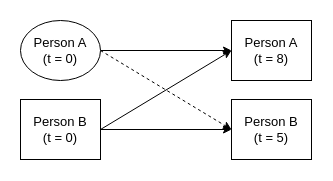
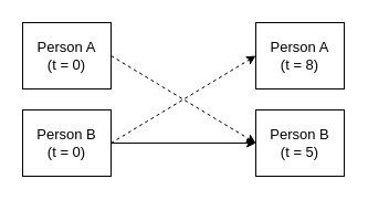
- <mxCell id="4" value="Person A&lt;br style=&quot;font-size: 13px&quot;&gt;(t = 0)" style="ellipse;whiteSpace=wrap;html=1;strokeWidth=1;fontSize=13;" parent="1" vertex="1"><mxGeometry x="20" y="20" width="80" height="60" as="geometry" /></mxCell>
+ <mxCell id="4" value="Person A&lt;br style=&quot;font-size: 13px&quot;&gt;(t = 0)" style="rounded=0;whiteSpace=wrap;html=1;strokeWidth=1;fontSize=13;" parent="1" vertex="1"><mxGeometry x="20" y="20" width="80" height="60" as="geometry" /></mxCell>
- <mxCell id="2" style="edgeStyle=orthogonalEdgeStyle;rounded=0;orthogonalLoop=1;jettySize=auto;html=1;strokeWidth=1;fontSize=13;" parent="1" source="4" target="8" edge="1"><mxGeometry relative="1" as="geometry" /></mxCell>
- <mxCell id="6" style="edgeStyle=none;rounded=0;orthogonalLoop=1;jettySize=auto;html=1;entryX=0;entryY=0.5;entryDx=0;entryDy=0;dashed=0;exitX=1;exitY=0.5;exitDx=0;exitDy=0;strokeWidth=1;fontSize=13;" parent="1" source="7" target="8" edge="1"><mxGeometry relative="1" as="geometry" /></mxCell>
+ <mxCell id="6" style="edgeStyle=none;rounded=0;orthogonalLoop=1;jettySize=auto;html=1;entryX=0;entryY=0.5;entryDx=0;entryDy=0;dashed=1;exitX=1;exitY=0.5;exitDx=0;exitDy=0;strokeWidth=1;fontSize=13;" parent="1" source="7" target="8" edge="1"><mxGeometry relative="1" as="geometry" /></mxCell>
